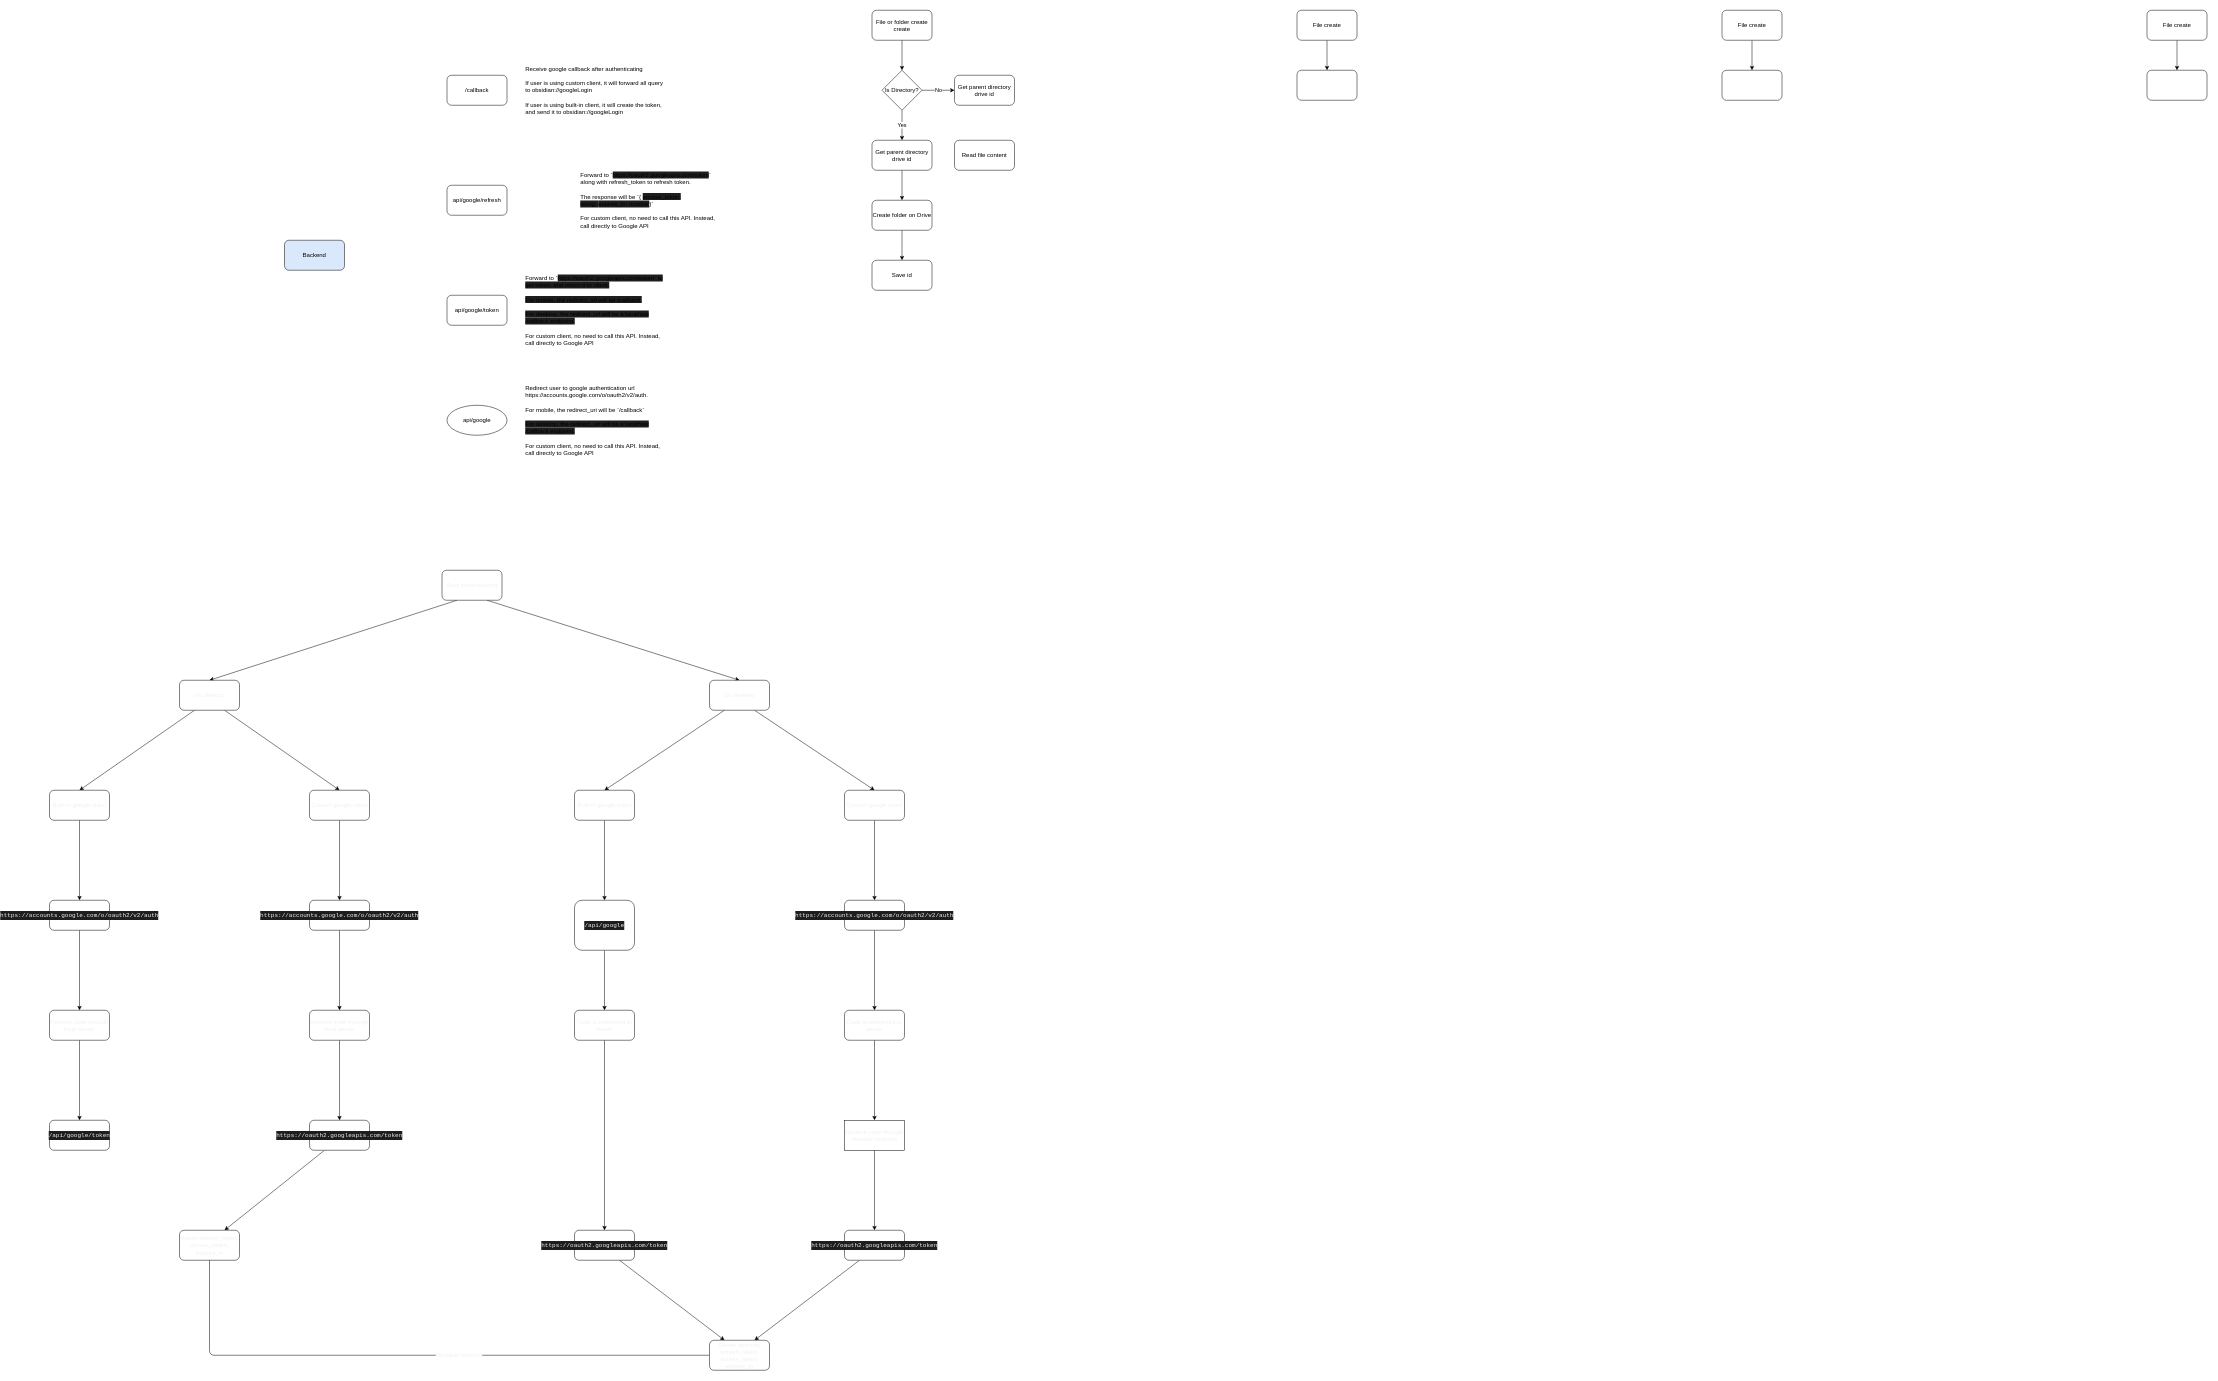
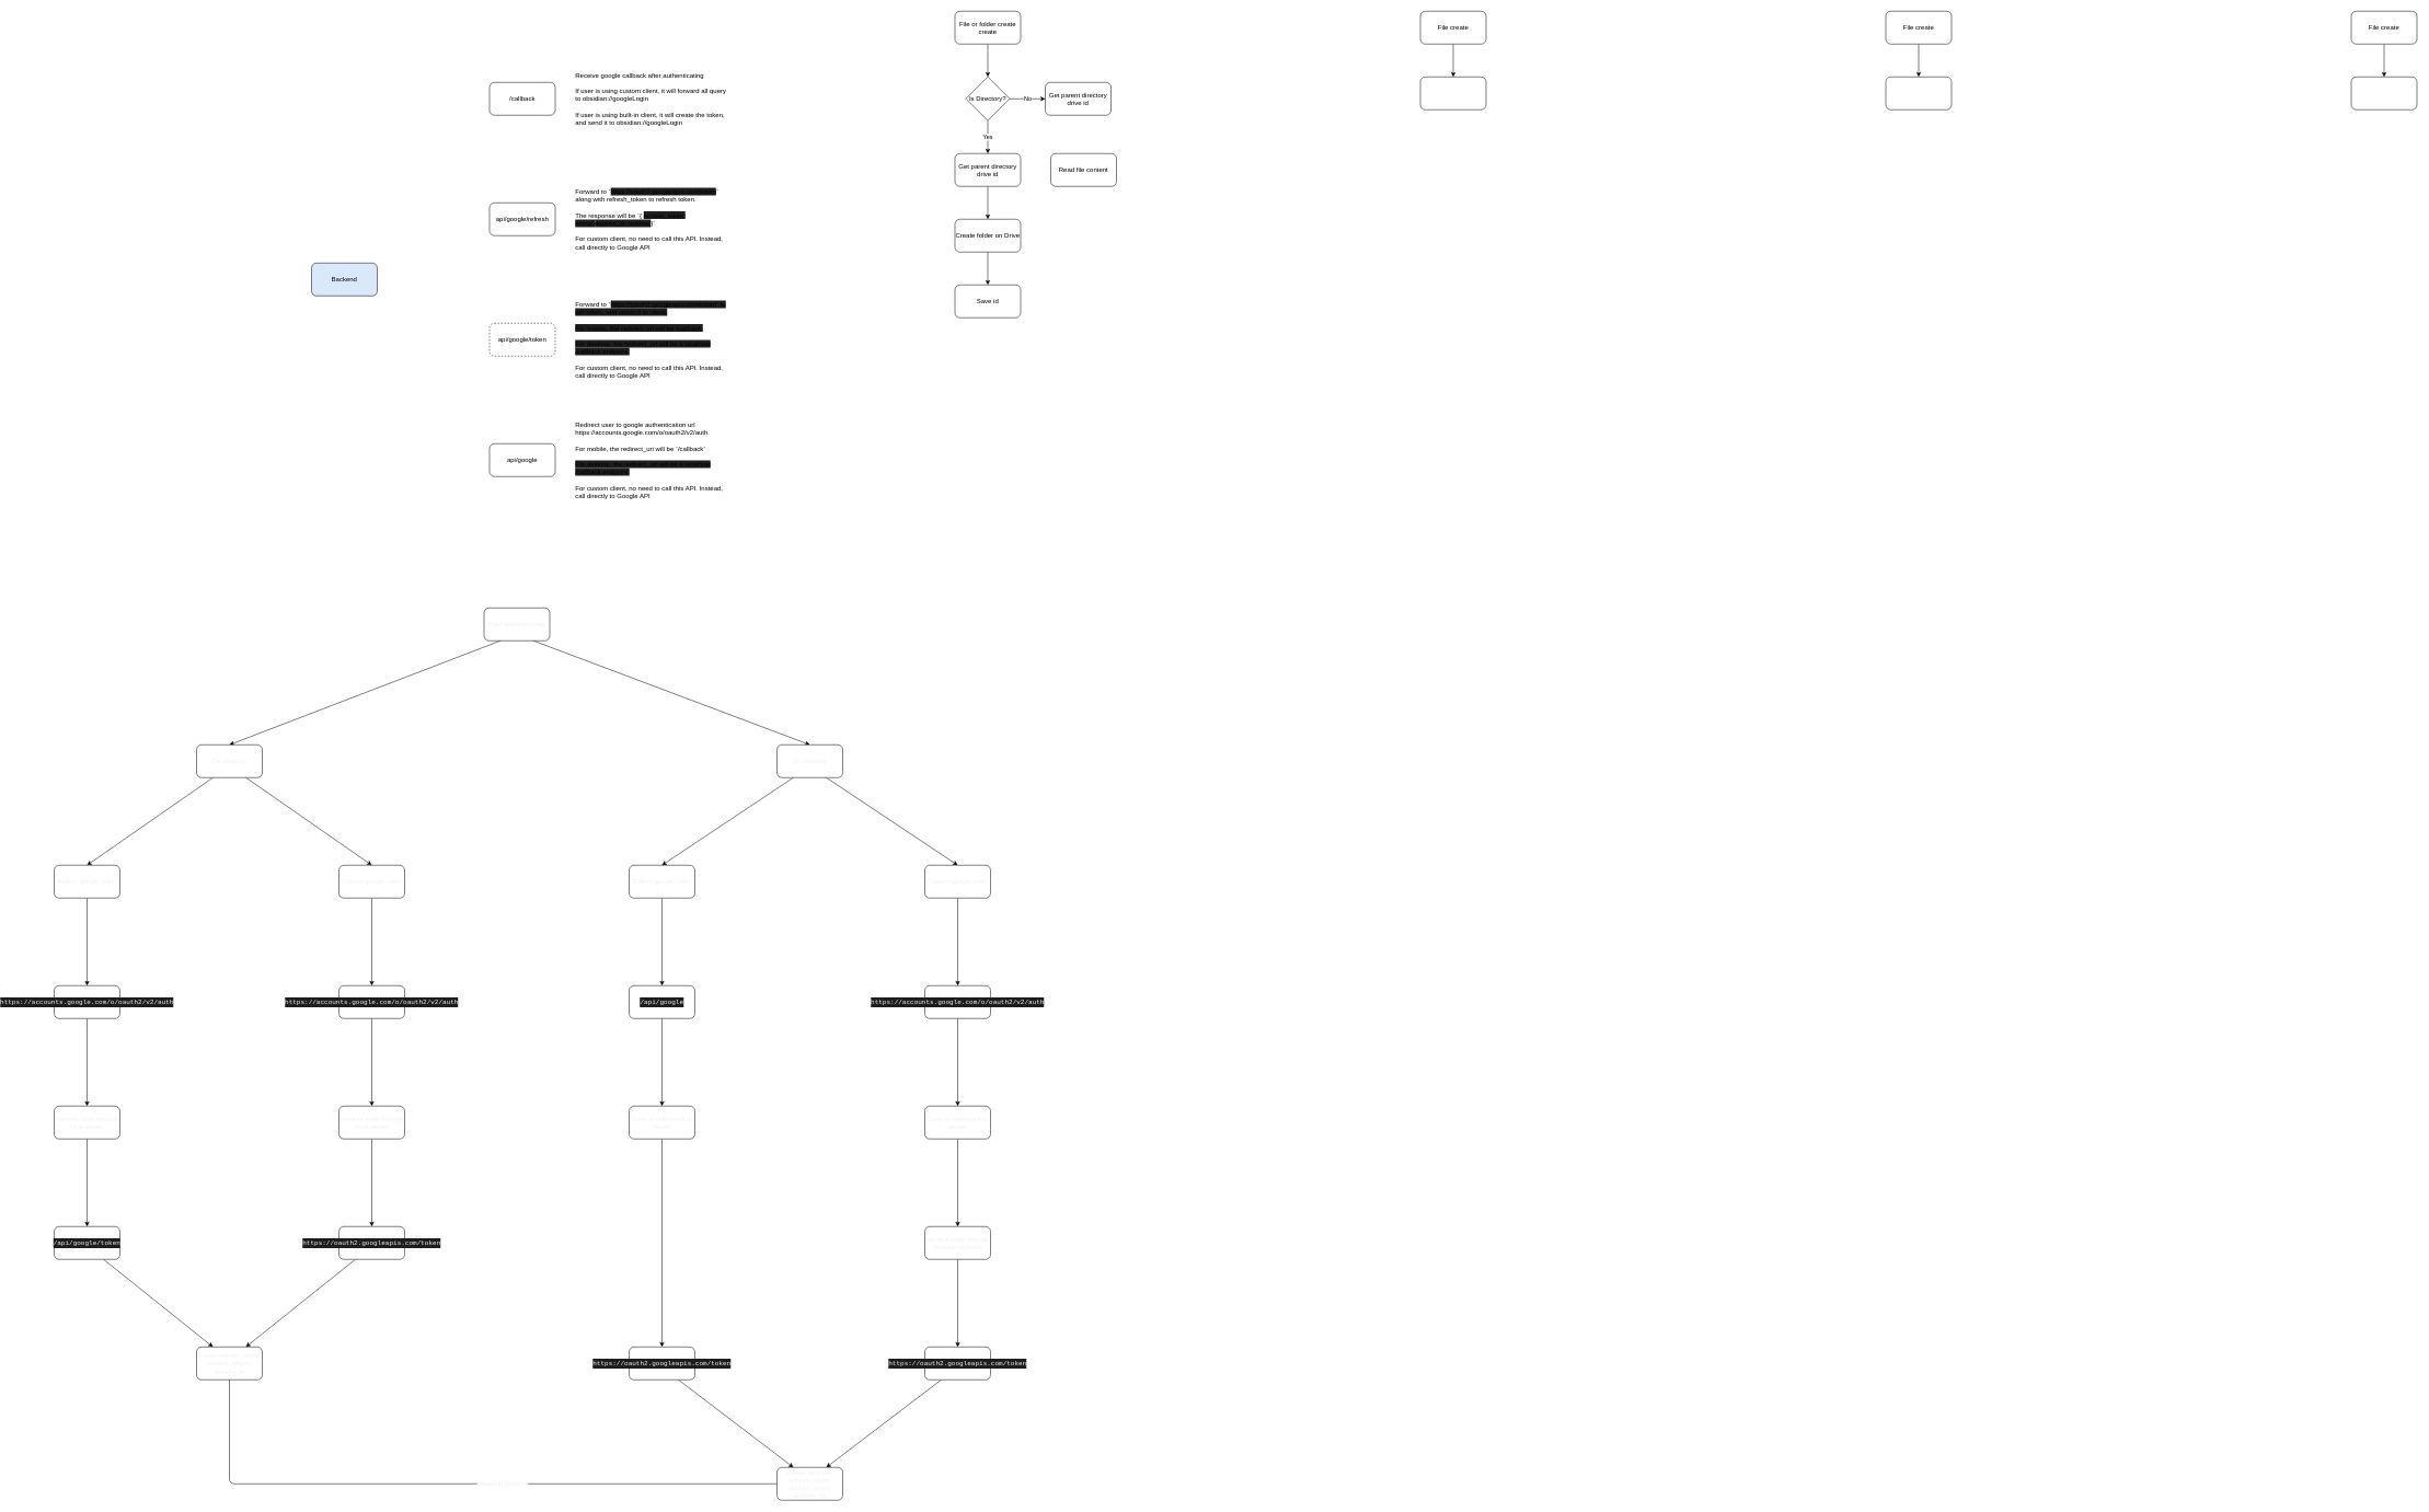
- <mxCell id="77" value="Read file content" style="rounded=1;whiteSpace=wrap;html=1;" vertex="1" parent="1"><mxGeometry x="1830" y="280" width="120" height="60" as="geometry" /></mxCell>
+ <mxCell id="77" value="Read file content" style="rounded=1;whiteSpace=wrap;html=1;" vertex="1" parent="1"><mxGeometry x="1840" y="280" width="120" height="60" as="geometry" /></mxCell>
- <mxCell id="10" value="&lt;font style=&quot;font-size: 12px;&quot;&gt;Forward to `&lt;span style=&quot;background-color: rgb(30, 30, 30);&quot;&gt;https://oauth2.googleapis.com/token&lt;/span&gt;&lt;span style=&quot;background-color: initial;&quot;&gt;` along with refresh_token to refresh token.&lt;br&gt;&lt;br&gt;The response will be `{&amp;nbsp;&lt;/span&gt;&lt;span style=&quot;background-color: rgb(30, 30, 30);&quot;&gt;access_token: string;&amp;nbsp;&lt;/span&gt;&lt;span style=&quot;background-color: rgb(30, 30, 30);&quot;&gt;expires_in: number&lt;/span&gt;&lt;span style=&quot;background-color: initial;&quot;&gt;}`&lt;br&gt;&lt;br&gt;For custom client, no need to call this API. Instead, call directly to Google API&lt;br&gt;&lt;/span&gt;&lt;/font&gt;" style="text;html=1;strokeColor=none;fillColor=none;align=left;verticalAlign=middle;whiteSpace=wrap;rounded=0;" parent="1" vertex="1"><mxGeometry x="1080" y="320" width="280" height="160" as="geometry" /></mxCell>
+ <mxCell id="10" value="&lt;font style=&quot;font-size: 12px;&quot;&gt;Forward to `&lt;span style=&quot;background-color: rgb(30, 30, 30);&quot;&gt;https://oauth2.googleapis.com/token&lt;/span&gt;&lt;span style=&quot;background-color: initial;&quot;&gt;` along with refresh_token to refresh token.&lt;br&gt;&lt;br&gt;The response will be `{&amp;nbsp;&lt;/span&gt;&lt;span style=&quot;background-color: rgb(30, 30, 30);&quot;&gt;access_token: string;&amp;nbsp;&lt;/span&gt;&lt;span style=&quot;background-color: rgb(30, 30, 30);&quot;&gt;expires_in: number&lt;/span&gt;&lt;span style=&quot;background-color: initial;&quot;&gt;}`&lt;br&gt;&lt;br&gt;For custom client, no need to call this API. Instead, call directly to Google API&lt;br&gt;&lt;/span&gt;&lt;/font&gt;" style="text;html=1;strokeColor=none;fillColor=none;align=left;verticalAlign=middle;whiteSpace=wrap;rounded=0;" parent="1" vertex="1"><mxGeometry x="970" y="320" width="280" height="160" as="geometry" /></mxCell>
- <mxCell id="5" value="api/google/token" style="rounded=1;whiteSpace=wrap;html=1;" parent="1" vertex="1"><mxGeometry x="815" y="590" width="120" height="60" as="geometry" /></mxCell>
+ <mxCell id="5" value="api/google/token" style="rounded=1;whiteSpace=wrap;html=1;dashed=1;" parent="1" vertex="1"><mxGeometry x="815" y="590" width="120" height="60" as="geometry" /></mxCell>
- <mxCell id="6" value="api/google" style="ellipse;whiteSpace=wrap;html=1;" parent="1" vertex="1"><mxGeometry x="815" y="810" width="120" height="60" as="geometry" /></mxCell>
+ <mxCell id="6" value="api/google" style="rounded=1;whiteSpace=wrap;html=1;" parent="1" vertex="1"><mxGeometry x="815" y="810" width="120" height="60" as="geometry" /></mxCell>
- <mxCell id="13" value="Start authenticating" style="rounded=1;whiteSpace=wrap;html=1;labelBackgroundColor=none;fontFamily=Helvetica;fontSize=12;fontColor=#F0F0F0;" parent="1" vertex="1"><mxGeometry x="805" y="1140" width="120" height="60" as="geometry" /></mxCell>
+ <mxCell id="13" value="Start authenticating" style="rounded=1;whiteSpace=wrap;html=1;labelBackgroundColor=none;fontFamily=Helvetica;fontSize=12;fontColor=#F0F0F0;" parent="1" vertex="1"><mxGeometry x="805" y="1110" width="120" height="60" as="geometry" /></mxCell>
- <mxCell id="44" value="&lt;div style=&quot;background-color: rgb(30, 30, 30); font-family: Menlo, Monaco, &amp;quot;Courier New&amp;quot;, monospace; line-height: 18px;&quot;&gt;/api/google&lt;/div&gt;" style="rounded=1;whiteSpace=wrap;html=1;labelBackgroundColor=none;fontFamily=Helvetica;fontSize=12;fontColor=#F0F0F0;" parent="1" vertex="1"><mxGeometry x="1070" y="1800" width="120" height="100" as="geometry" /></mxCell>
+ <mxCell id="44" value="&lt;div style=&quot;background-color: rgb(30, 30, 30); font-family: Menlo, Monaco, &amp;quot;Courier New&amp;quot;, monospace; line-height: 18px;&quot;&gt;/api/google&lt;/div&gt;" style="rounded=1;whiteSpace=wrap;html=1;labelBackgroundColor=none;fontFamily=Helvetica;fontSize=12;fontColor=#F0F0F0;" parent="1" vertex="1"><mxGeometry x="1070" y="1800" width="120" height="60" as="geometry" /></mxCell>
- <mxCell id="50" value="Receive code through obsidian protocol" style="whiteSpace=wrap;html=1;labelBackgroundColor=none;fontFamily=Helvetica;fontSize=12;fontColor=#F0F0F0;rounded=0;" parent="1" vertex="1"><mxGeometry x="1610" y="2240" width="120" height="60" as="geometry" /></mxCell>
+ <mxCell id="50" value="Receive code through obsidian protocol" style="rounded=1;whiteSpace=wrap;html=1;labelBackgroundColor=none;fontFamily=Helvetica;fontSize=12;fontColor=#F0F0F0;" parent="1" vertex="1"><mxGeometry x="1610" y="2240" width="120" height="60" as="geometry" /></mxCell>
+ <mxCell id="36" style="edgeStyle=none;html=1;exitX=0.75;exitY=1;exitDx=0;exitDy=0;entryX=0.25;entryY=0;entryDx=0;entryDy=0;fontFamily=Helvetica;fontSize=12;fontColor=#F0F0F0;" parent="1" source="37" target="40" edge="1"><mxGeometry relative="1" as="geometry" /></mxCell>
